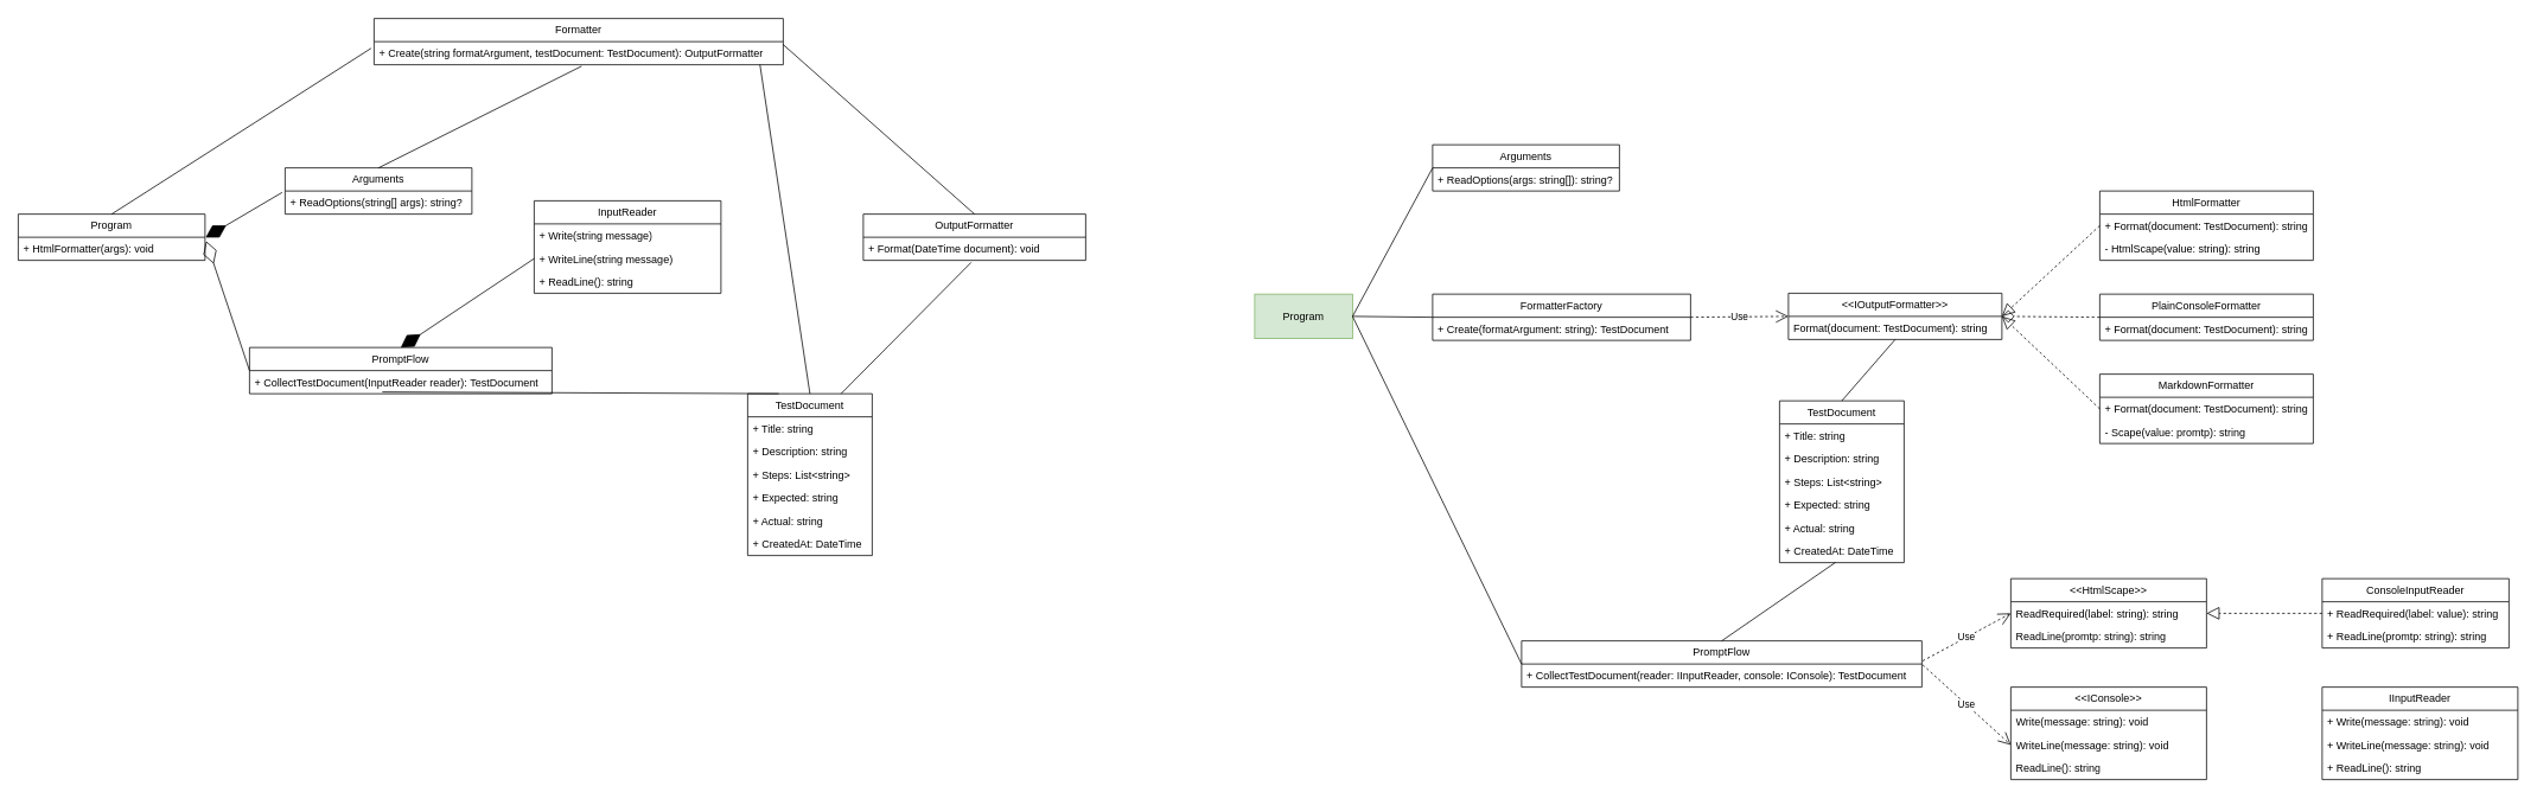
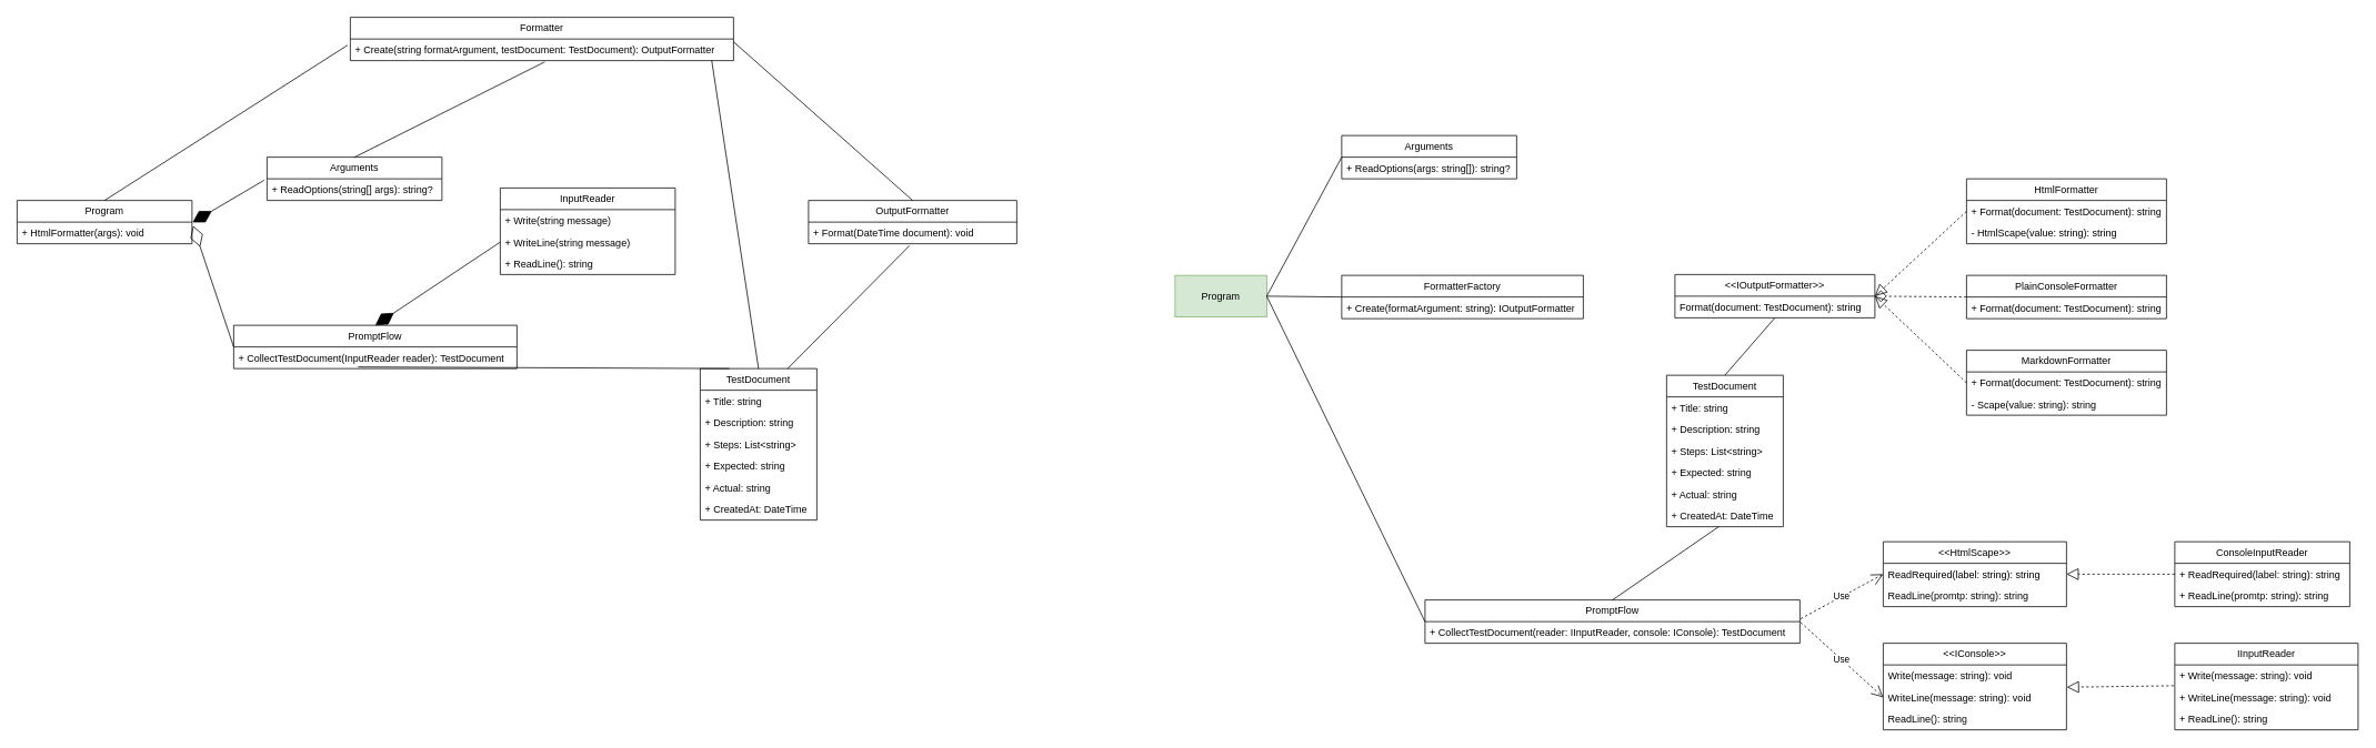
- <mxCell id="42" value="Use" style="endArrow=open;endSize=12;dashed=1;html=1;rounded=0;exitX=1;exitY=0.5;exitDx=0;exitDy=0;entryX=0;entryY=0.5;entryDx=0;entryDy=0;" edge="1" parent="1" source="37" target="43"><mxGeometry width="160" relative="1" as="geometry"><mxPoint x="1940" y="410" as="sourcePoint" /><mxPoint x="2080" y="300" as="targetPoint" /></mxGeometry></mxCell>
- <mxCell id="38" value="+ Create(formatArgument: string): TestDocument" style="text;strokeColor=none;fillColor=none;align=left;verticalAlign=top;spacingLeft=4;spacingRight=4;overflow=hidden;rotatable=0;points=[[0,0.5],[1,0.5]];portConstraint=eastwest;whiteSpace=wrap;html=1;" vertex="1" parent="37"><mxGeometry y="26" width="290" height="26" as="geometry" /></mxCell>
+ <mxCell id="38" value="+ Create(formatArgument: string): IOutputFormatter" style="text;strokeColor=none;fillColor=none;align=left;verticalAlign=top;spacingLeft=4;spacingRight=4;overflow=hidden;rotatable=0;points=[[0,0.5],[1,0.5]];portConstraint=eastwest;whiteSpace=wrap;html=1;" vertex="1" parent="37"><mxGeometry y="26" width="290" height="26" as="geometry" /></mxCell>
- <mxCell id="51" value="- Scape(value: promtp): string" style="text;strokeColor=none;fillColor=none;align=left;verticalAlign=top;spacingLeft=4;spacingRight=4;overflow=hidden;rotatable=0;points=[[0,0.5],[1,0.5]];portConstraint=eastwest;whiteSpace=wrap;html=1;" vertex="1" parent="49"><mxGeometry y="52" width="240" height="26" as="geometry" /></mxCell>
+ <mxCell id="51" value="- Scape(value: string): string" style="text;strokeColor=none;fillColor=none;align=left;verticalAlign=top;spacingLeft=4;spacingRight=4;overflow=hidden;rotatable=0;points=[[0,0.5],[1,0.5]];portConstraint=eastwest;whiteSpace=wrap;html=1;" vertex="1" parent="49"><mxGeometry y="52" width="240" height="26" as="geometry" /></mxCell>
- <mxCell id="71" value="+ ReadRequired(label: value): string" style="text;strokeColor=none;fillColor=none;align=left;verticalAlign=top;spacingLeft=4;spacingRight=4;overflow=hidden;rotatable=0;points=[[0,0.5],[1,0.5]];portConstraint=eastwest;whiteSpace=wrap;html=1;" vertex="1" parent="70"><mxGeometry y="26" width="210" height="26" as="geometry" /></mxCell>
+ <mxCell id="71" value="+ ReadRequired(label: string): string" style="text;strokeColor=none;fillColor=none;align=left;verticalAlign=top;spacingLeft=4;spacingRight=4;overflow=hidden;rotatable=0;points=[[0,0.5],[1,0.5]];portConstraint=eastwest;whiteSpace=wrap;html=1;" vertex="1" parent="70"><mxGeometry y="26" width="210" height="26" as="geometry" /></mxCell>
+ <mxCell id="78" value="" style="endArrow=block;dashed=1;endFill=0;endSize=12;html=1;rounded=0;entryX=1.002;entryY=1.031;entryDx=0;entryDy=0;exitX=-0.006;exitY=-0.037;exitDx=0;exitDy=0;entryPerimeter=0;exitPerimeter=0;" edge="1" parent="1" source="75" target="67"><mxGeometry width="160" relative="1" as="geometry"><mxPoint x="2670" y="804" as="sourcePoint" /><mxPoint x="2560" y="700" as="targetPoint" /></mxGeometry></mxCell>
